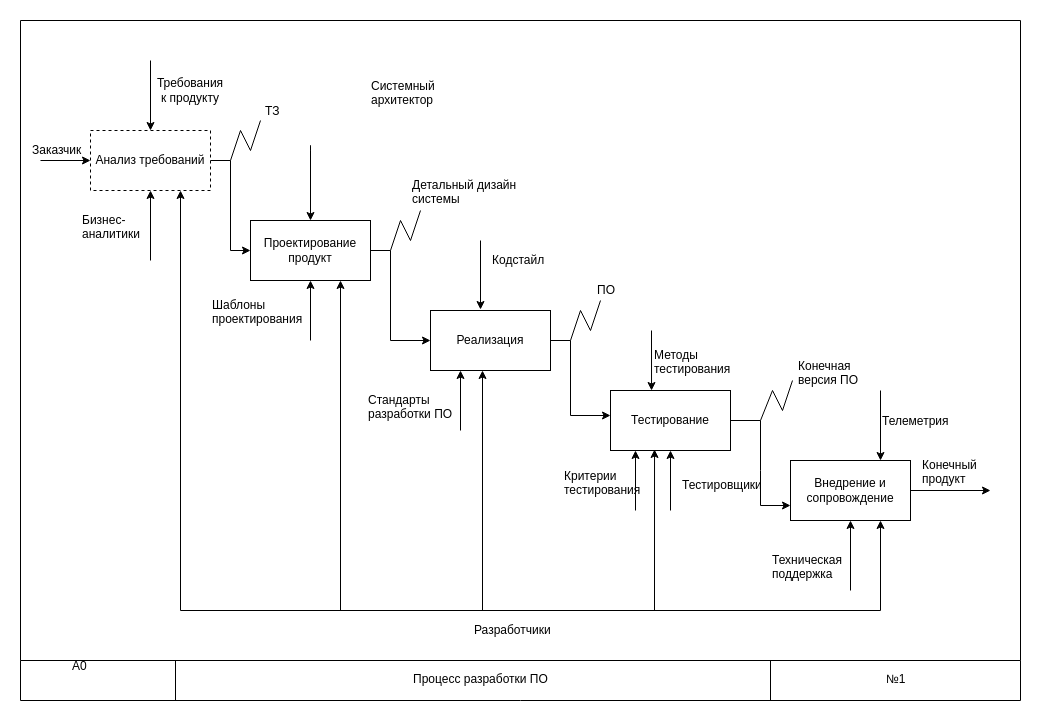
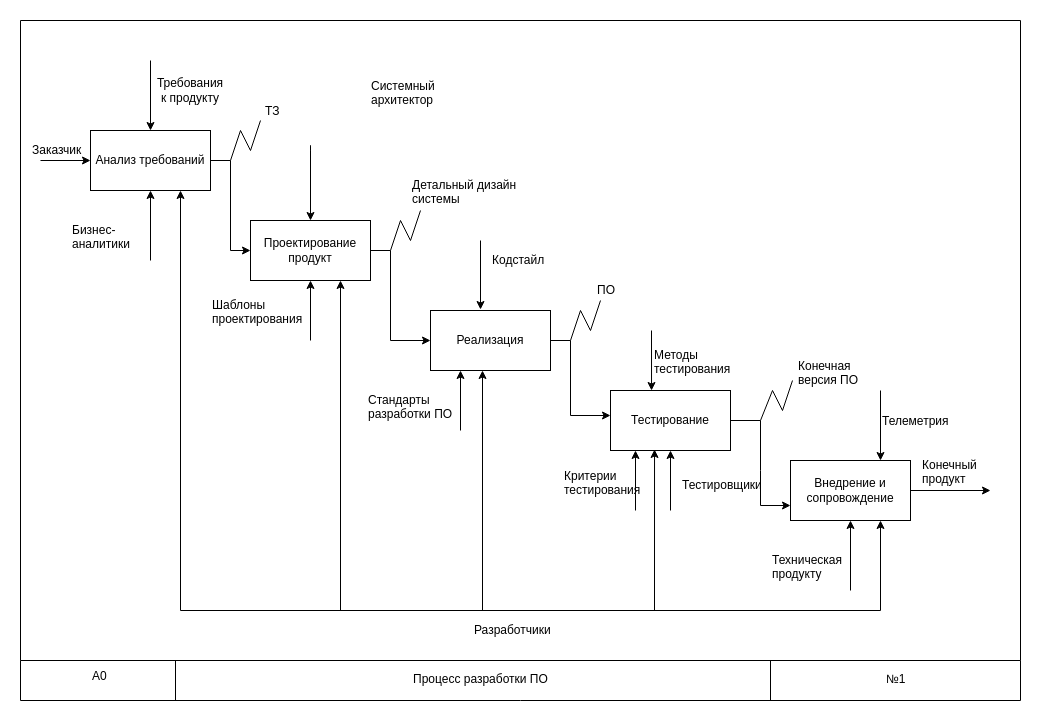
- <mxCell id="2" value="Анализ требований" style="rounded=0;whiteSpace=wrap;html=1;dashed=1;" vertex="1" parent="1"><mxGeometry x="90" y="130" width="120" height="60" as="geometry" /></mxCell>
+ <mxCell id="2" value="Анализ требований" style="rounded=0;whiteSpace=wrap;html=1;" vertex="1" parent="1"><mxGeometry x="90" y="130" width="120" height="60" as="geometry" /></mxCell>
- <mxCell id="12" value="&lt;div&gt;Бизнес-&lt;br&gt;аналитики&lt;/div&gt;" style="text;html=1;resizable=0;points=[];autosize=1;align=left;verticalAlign=top;spacingTop=-4;" vertex="1" parent="1"><mxGeometry x="80" y="210" width="70" height="30" as="geometry" /></mxCell>
+ <mxCell id="12" value="&lt;div&gt;Бизнес-&lt;br&gt;аналитики&lt;/div&gt;" style="text;html=1;resizable=0;points=[];autosize=1;align=left;verticalAlign=top;spacingTop=-4;" vertex="1" parent="1"><mxGeometry x="70" y="220" width="70" height="30" as="geometry" /></mxCell>
- <mxCell id="44" value="Техническая&lt;br&gt;поддержка" style="text;html=1;resizable=0;points=[];autosize=1;align=left;verticalAlign=top;spacingTop=-4;" vertex="1" parent="1"><mxGeometry x="770" y="550" width="80" height="30" as="geometry" /></mxCell>
+ <mxCell id="44" value="Техническая&lt;br&gt;продукту" style="text;html=1;resizable=0;points=[];autosize=1;align=left;verticalAlign=top;spacingTop=-4;" vertex="1" parent="1"><mxGeometry x="770" y="550" width="80" height="30" as="geometry" /></mxCell>
- <mxCell id="57" value="A0" style="text;html=1;resizable=0;points=[];autosize=1;align=left;verticalAlign=top;spacingTop=-4;" vertex="1" parent="1"><mxGeometry x="70" y="656" width="30" height="20" as="geometry" /></mxCell>
+ <mxCell id="57" value="A0" style="text;html=1;resizable=0;points=[];autosize=1;align=left;verticalAlign=top;spacingTop=-4;" vertex="1" parent="1"><mxGeometry x="90" y="666" width="30" height="20" as="geometry" /></mxCell>
